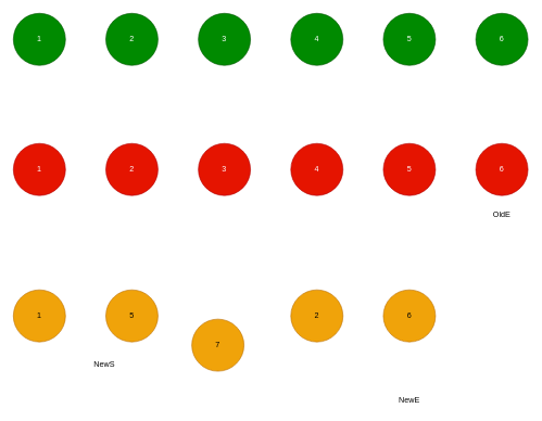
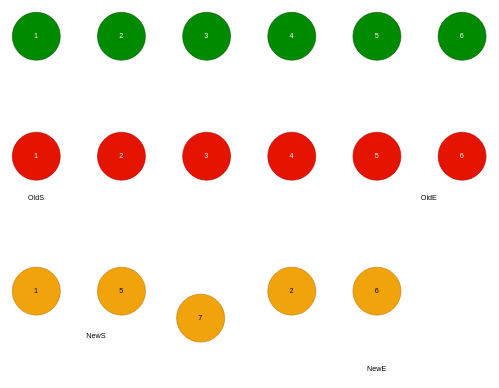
+ <mxCell id="19" value="OldS" style="text;html=1;strokeColor=none;fillColor=none;align=center;verticalAlign=middle;whiteSpace=wrap;rounded=0;" parent="1" vertex="1"><mxGeometry x="40" y="320" width="40" height="20" as="geometry" /></mxCell>
- <mxCell id="20" value="OldE" style="text;html=1;strokeColor=none;fillColor=none;align=center;verticalAlign=middle;whiteSpace=wrap;rounded=0;" parent="1" vertex="1"><mxGeometry x="750" y="320" width="40" height="20" as="geometry" /></mxCell>
+ <mxCell id="20" value="OldE" style="text;html=1;strokeColor=none;fillColor=none;align=center;verticalAlign=middle;whiteSpace=wrap;rounded=0;" parent="1" vertex="1"><mxGeometry x="695" y="320" width="40" height="20" as="geometry" /></mxCell>
